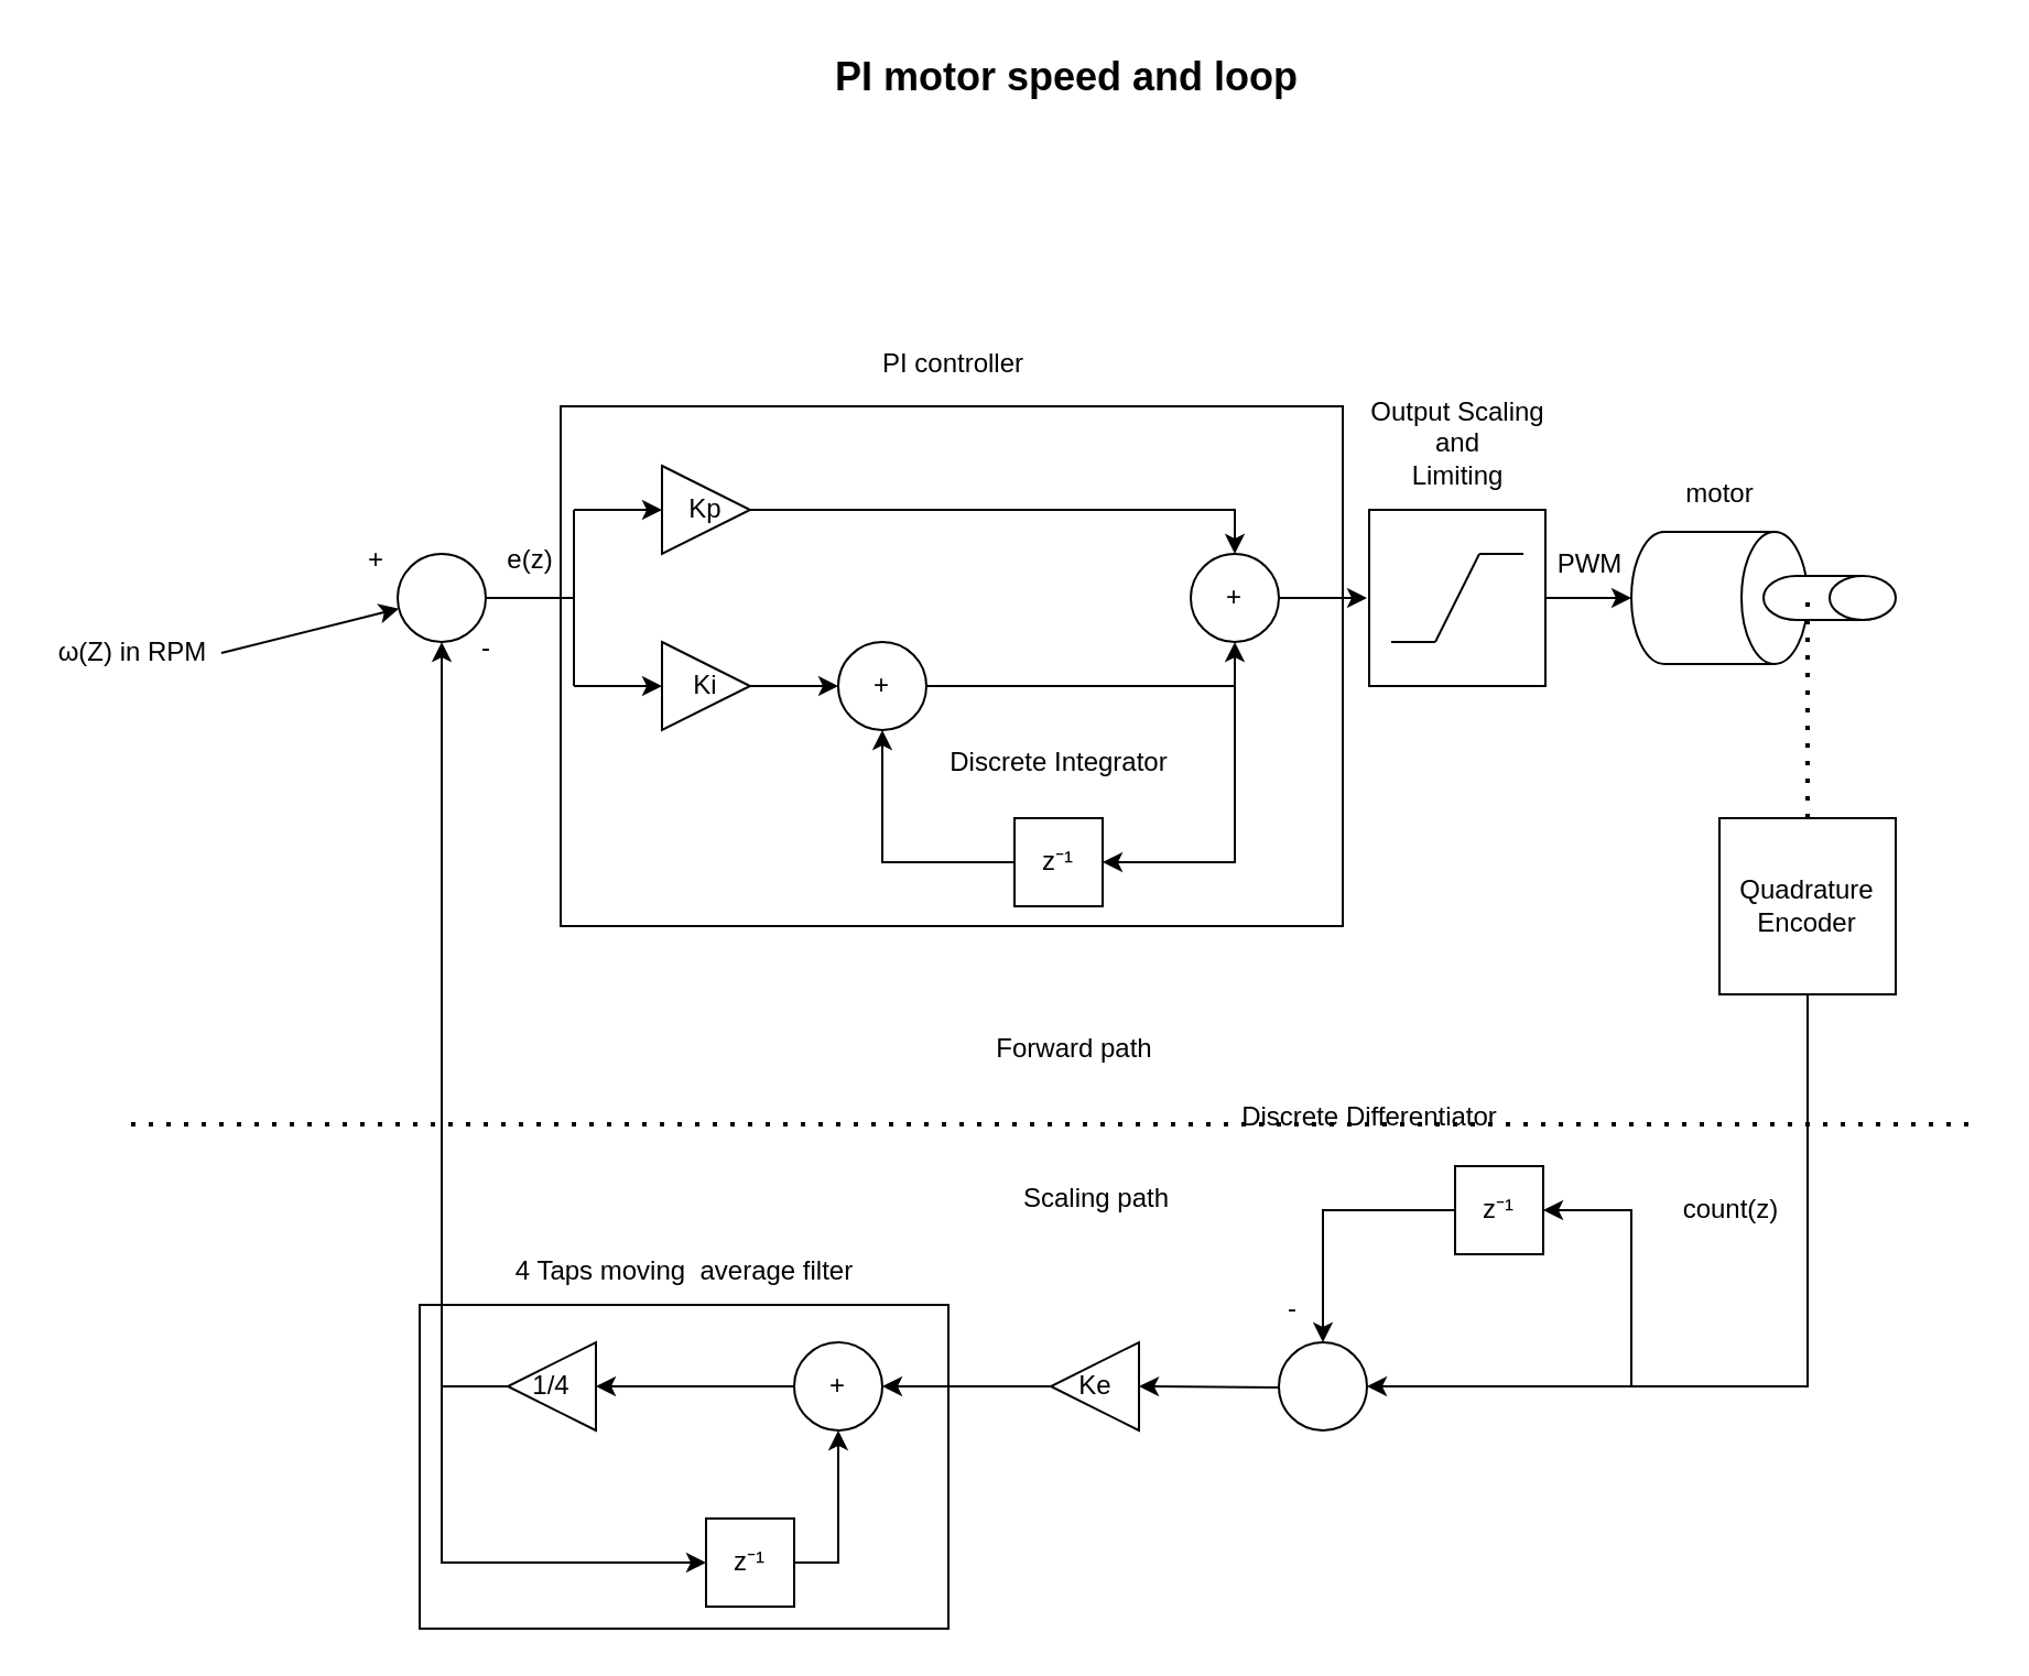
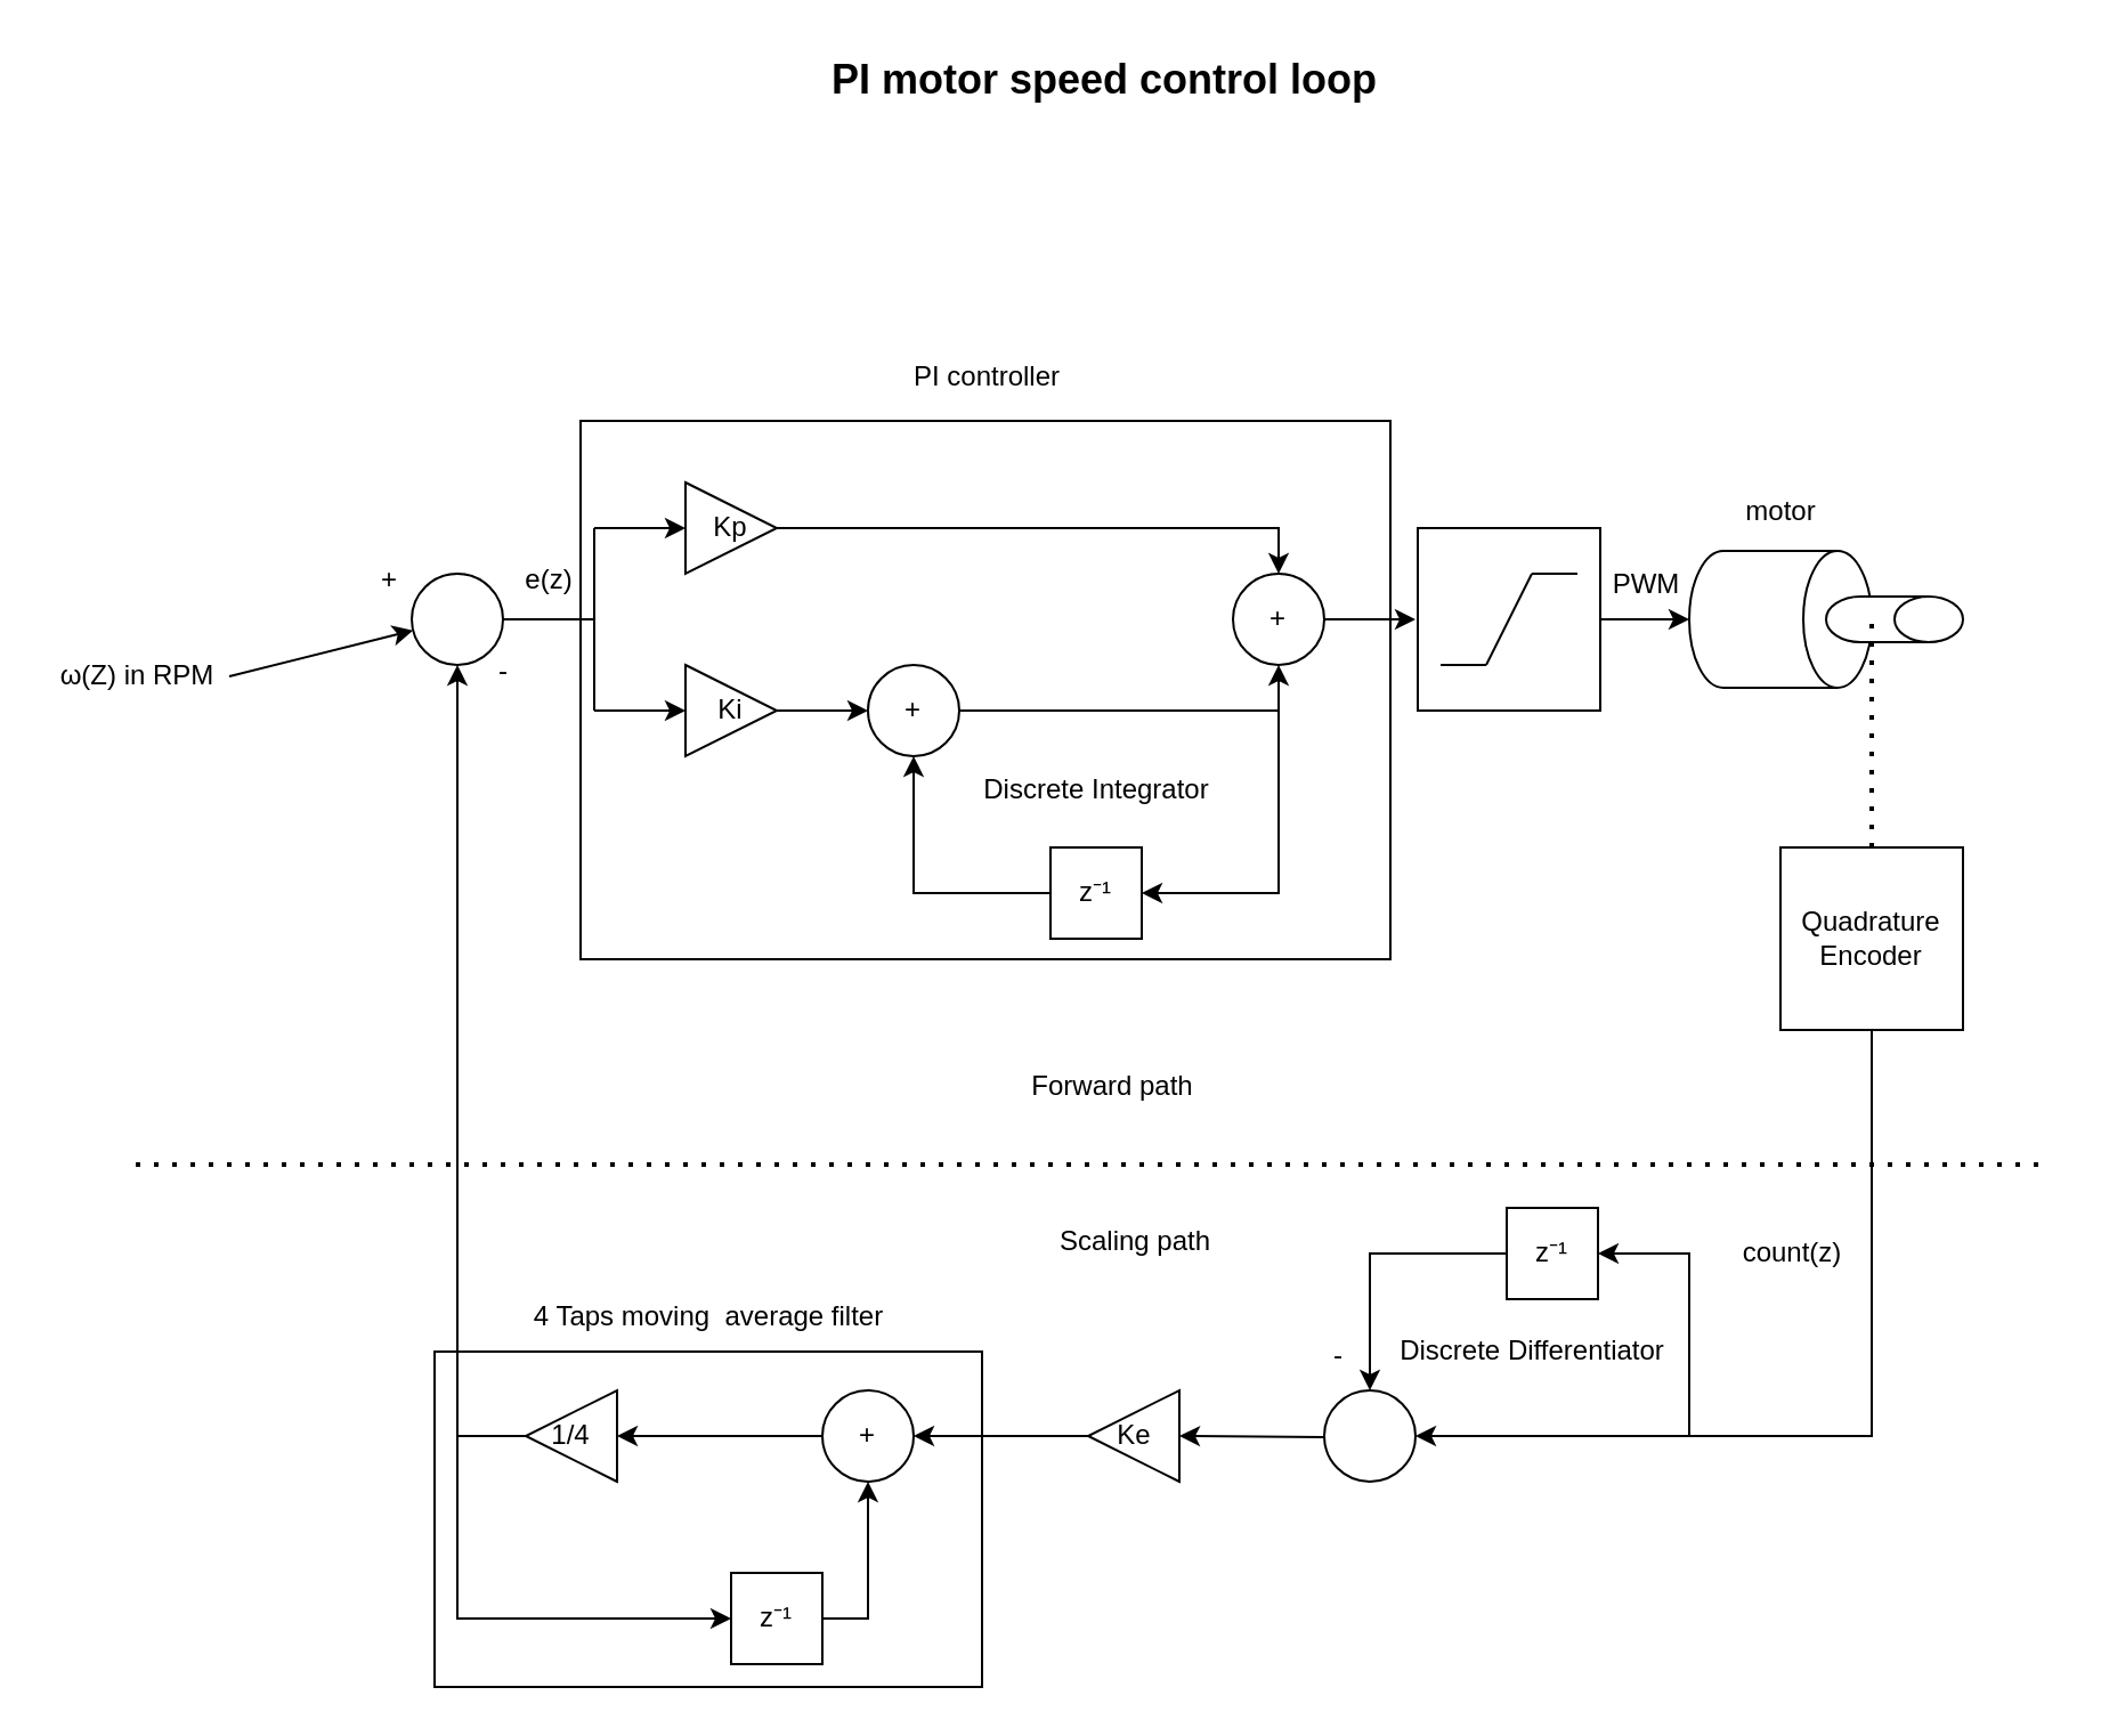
- <mxCell id="4" value="&lt;b&gt;&lt;font style=&quot;font-size: 18px;&quot;&gt;PI motor speed and loop&lt;/font&gt;&lt;/b&gt;" style="text;html=1;align=center;verticalAlign=middle;whiteSpace=wrap;rounded=0;" vertex="1" parent="1"><mxGeometry x="254" y="20" width="460" height="30" as="geometry" /></mxCell>
+ <mxCell id="4" value="&lt;b&gt;&lt;font style=&quot;font-size: 18px;&quot;&gt;PI motor speed control loop&lt;/font&gt;&lt;/b&gt;" style="text;html=1;align=center;verticalAlign=middle;whiteSpace=wrap;rounded=0;" vertex="1" parent="1"><mxGeometry x="254" y="20" width="460" height="30" as="geometry" /></mxCell>
- <mxCell id="31" value="Output Scaling&lt;div&gt;and&lt;/div&gt;&lt;div&gt;Limiting&lt;/div&gt;" style="text;html=1;align=center;verticalAlign=middle;resizable=0;points=[];autosize=1;strokeColor=none;fillColor=none;" vertex="1" parent="1"><mxGeometry x="611" y="171" width="100" height="60" as="geometry" /></mxCell>
- <mxCell id="43" value="Discrete Differentiator" style="text;html=1;align=center;verticalAlign=middle;resizable=0;points=[];autosize=1;strokeColor=none;fillColor=none;" vertex="1" parent="1"><mxGeometry x="551" y="492" width="140" height="30" as="geometry" /></mxCell>
+ <mxCell id="43" value="Discrete Differentiator" style="text;html=1;align=center;verticalAlign=middle;resizable=0;points=[];autosize=1;strokeColor=none;fillColor=none;" vertex="1" parent="1"><mxGeometry x="601" y="577" width="140" height="30" as="geometry" /></mxCell>
